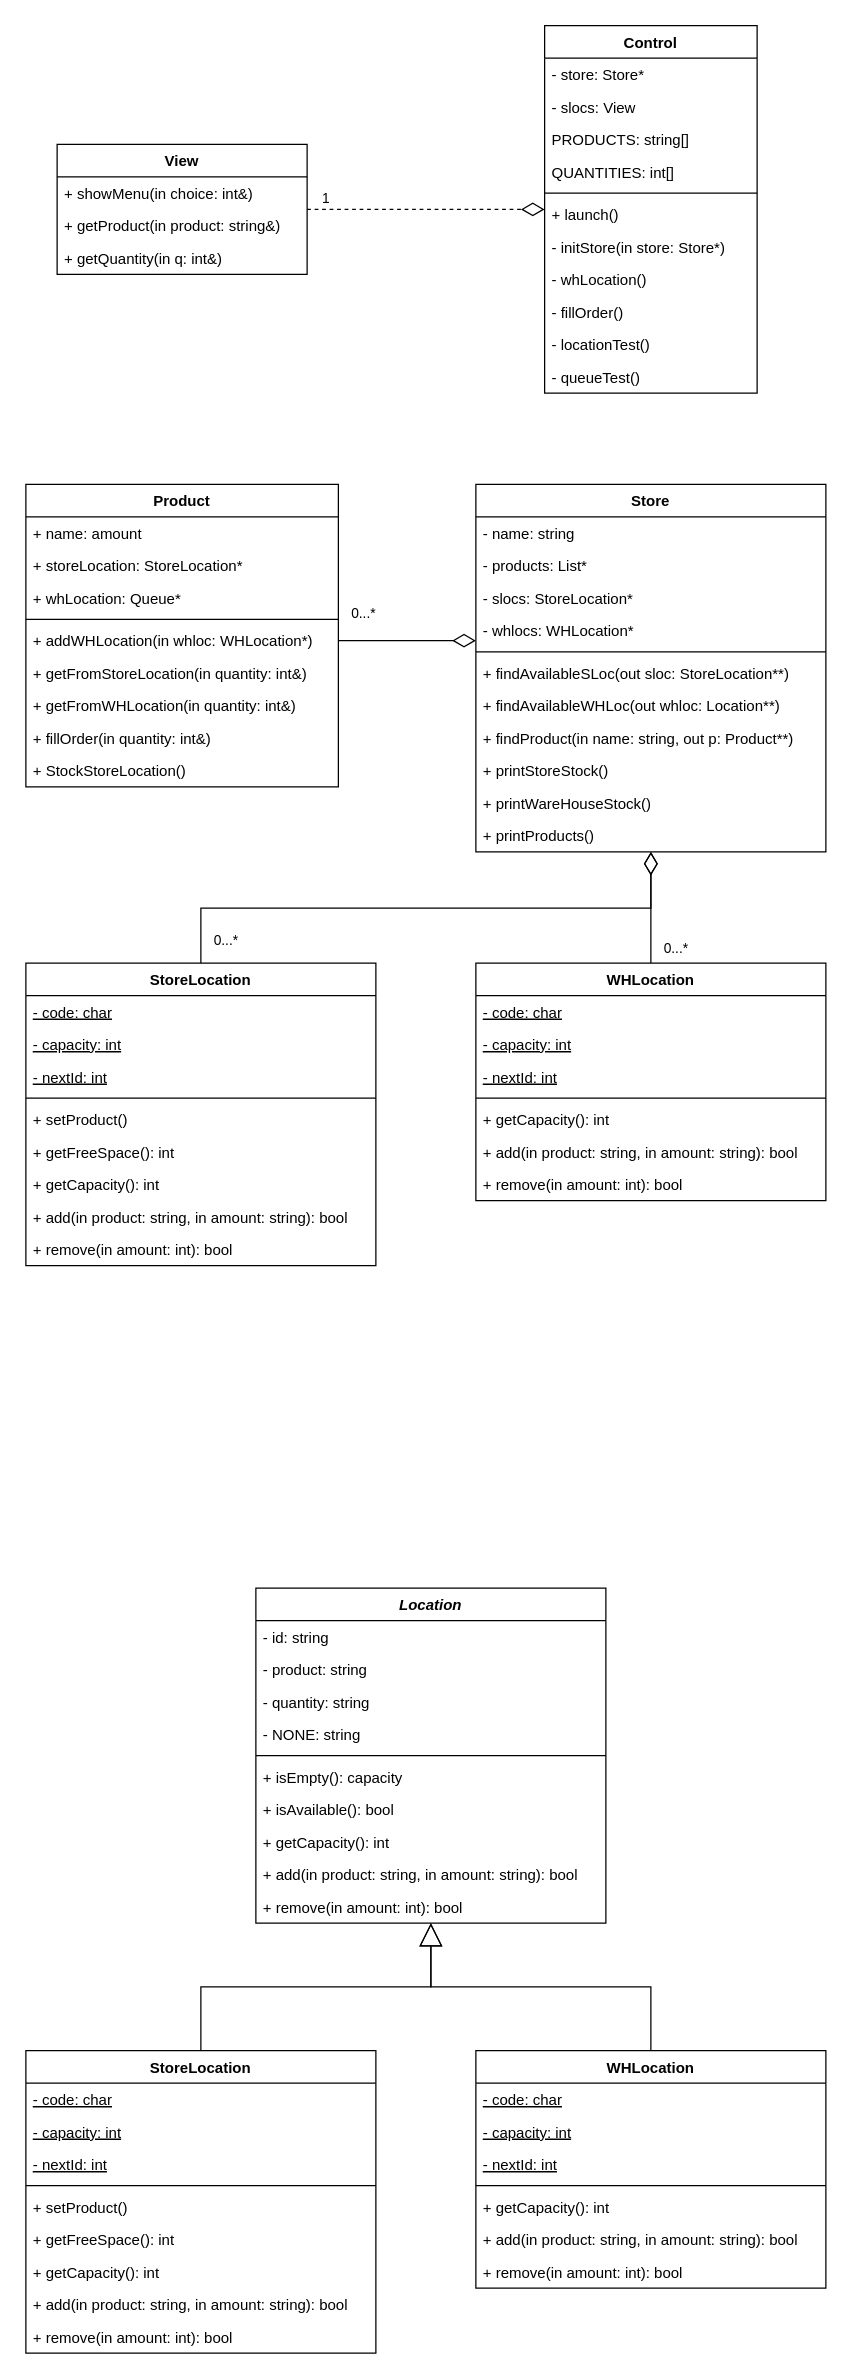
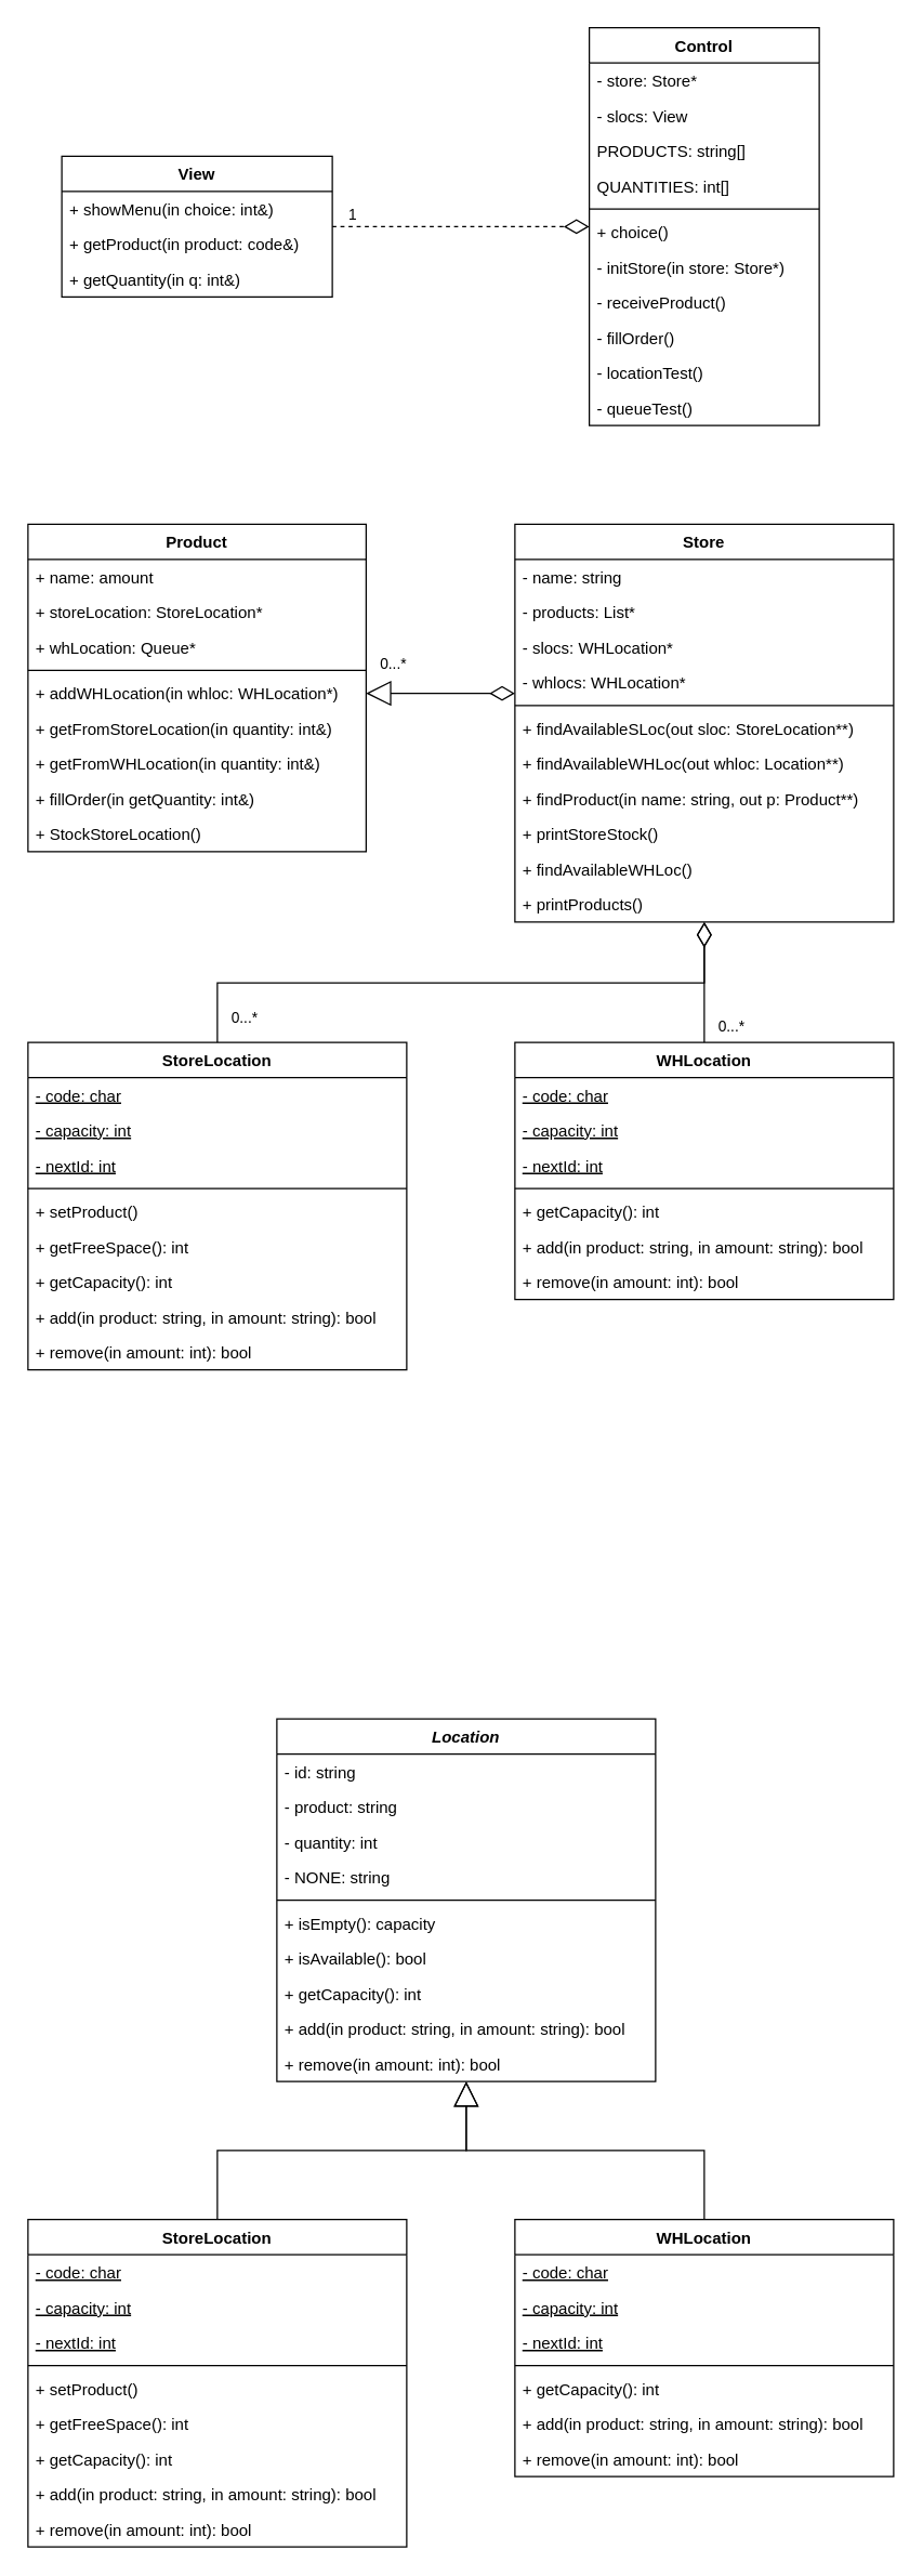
- <mxCell id="8" value="+ launch()" style="text;strokeColor=none;fillColor=none;align=left;verticalAlign=top;spacingLeft=4;spacingRight=4;overflow=hidden;rotatable=0;points=[[0,0.5],[1,0.5]];portConstraint=eastwest;" parent="2" vertex="1"><mxGeometry y="138" width="170" height="26" as="geometry" /></mxCell>
+ <mxCell id="8" value="+ choice()" style="text;strokeColor=none;fillColor=none;align=left;verticalAlign=top;spacingLeft=4;spacingRight=4;overflow=hidden;rotatable=0;points=[[0,0.5],[1,0.5]];portConstraint=eastwest;" parent="2" vertex="1"><mxGeometry y="138" width="170" height="26" as="geometry" /></mxCell>
- <mxCell id="16" value="+ getProduct(in product: string&amp;)" style="text;strokeColor=none;fillColor=none;align=left;verticalAlign=top;spacingLeft=4;spacingRight=4;overflow=hidden;rotatable=0;points=[[0,0.5],[1,0.5]];portConstraint=eastwest;" parent="14" vertex="1"><mxGeometry y="52" width="200" height="26" as="geometry" /></mxCell>
+ <mxCell id="16" value="+ getProduct(in product: code&amp;)" style="text;strokeColor=none;fillColor=none;align=left;verticalAlign=top;spacingLeft=4;spacingRight=4;overflow=hidden;rotatable=0;points=[[0,0.5],[1,0.5]];portConstraint=eastwest;" parent="14" vertex="1"><mxGeometry y="52" width="200" height="26" as="geometry" /></mxCell>
- <mxCell id="10" value="- whLocation()" style="text;strokeColor=none;fillColor=none;align=left;verticalAlign=top;spacingLeft=4;spacingRight=4;overflow=hidden;rotatable=0;points=[[0,0.5],[1,0.5]];portConstraint=eastwest;" parent="2" vertex="1"><mxGeometry y="190" width="170" height="26" as="geometry" /></mxCell>
+ <mxCell id="10" value="- receiveProduct()" style="text;strokeColor=none;fillColor=none;align=left;verticalAlign=top;spacingLeft=4;spacingRight=4;overflow=hidden;rotatable=0;points=[[0,0.5],[1,0.5]];portConstraint=eastwest;" parent="2" vertex="1"><mxGeometry y="190" width="170" height="26" as="geometry" /></mxCell>
- <mxCell id="24" value="- slocs: StoreLocation*" style="text;strokeColor=none;fillColor=none;align=left;verticalAlign=top;spacingLeft=4;spacingRight=4;overflow=hidden;rotatable=0;points=[[0,0.5],[1,0.5]];portConstraint=eastwest;" parent="21" vertex="1"><mxGeometry y="78" width="280" height="26" as="geometry" /></mxCell>
+ <mxCell id="24" value="- slocs: WHLocation*" style="text;strokeColor=none;fillColor=none;align=left;verticalAlign=top;spacingLeft=4;spacingRight=4;overflow=hidden;rotatable=0;points=[[0,0.5],[1,0.5]];portConstraint=eastwest;" parent="21" vertex="1"><mxGeometry y="78" width="280" height="26" as="geometry" /></mxCell>
- <mxCell id="20" value="0...*" style="edgeStyle=elbowEdgeStyle;rounded=0;orthogonalLoop=1;jettySize=auto;elbow=vertical;html=1;entryX=1;entryY=0.5;entryDx=0;entryDy=0;endArrow=none;endFill=0;endSize=16;startArrow=diamondThin;startFill=0;startSize=16;" parent="1" source="21" target="69" edge="1"><mxGeometry x="0.636" y="-22" relative="1" as="geometry"><mxPoint as="offset" /></mxGeometry></mxCell>
+ <mxCell id="20" value="0...*" style="edgeStyle=elbowEdgeStyle;rounded=0;orthogonalLoop=1;jettySize=auto;elbow=vertical;html=1;entryX=1;entryY=0.5;entryDx=0;entryDy=0;endArrow=block;endFill=0;endSize=16;startArrow=diamondThin;startFill=0;startSize=16;" parent="1" source="21" target="69" edge="1"><mxGeometry x="0.636" y="-22" relative="1" as="geometry"><mxPoint as="offset" /></mxGeometry></mxCell>
- <mxCell id="72" value="+ fillOrder(in quantity: int&amp;)" style="text;strokeColor=none;fillColor=none;align=left;verticalAlign=top;spacingLeft=4;spacingRight=4;overflow=hidden;rotatable=0;points=[[0,0.5],[1,0.5]];portConstraint=eastwest;" parent="64" vertex="1"><mxGeometry y="190" width="250" height="26" as="geometry" /></mxCell>
+ <mxCell id="72" value="+ fillOrder(in getQuantity: int&amp;)" style="text;strokeColor=none;fillColor=none;align=left;verticalAlign=top;spacingLeft=4;spacingRight=4;overflow=hidden;rotatable=0;points=[[0,0.5],[1,0.5]];portConstraint=eastwest;" parent="64" vertex="1"><mxGeometry y="190" width="250" height="26" as="geometry" /></mxCell>
- <mxCell id="31" value="+ printWareHouseStock()" style="text;strokeColor=none;fillColor=none;align=left;verticalAlign=top;spacingLeft=4;spacingRight=4;overflow=hidden;rotatable=0;points=[[0,0.5],[1,0.5]];portConstraint=eastwest;" vertex="1" parent="21"><mxGeometry y="242" width="280" height="26" as="geometry" /></mxCell>
+ <mxCell id="31" value="+ findAvailableWHLoc()" style="text;strokeColor=none;fillColor=none;align=left;verticalAlign=top;spacingLeft=4;spacingRight=4;overflow=hidden;rotatable=0;points=[[0,0.5],[1,0.5]];portConstraint=eastwest;" vertex="1" parent="21"><mxGeometry y="242" width="280" height="26" as="geometry" /></mxCell>
- <mxCell id="38" value="- quantity: string" style="text;strokeColor=none;fillColor=none;align=left;verticalAlign=top;spacingLeft=4;spacingRight=4;overflow=hidden;rotatable=0;points=[[0,0.5],[1,0.5]];portConstraint=eastwest;" parent="35" vertex="1"><mxGeometry y="78" width="280" height="26" as="geometry" /></mxCell>
+ <mxCell id="38" value="- quantity: int" style="text;strokeColor=none;fillColor=none;align=left;verticalAlign=top;spacingLeft=4;spacingRight=4;overflow=hidden;rotatable=0;points=[[0,0.5],[1,0.5]];portConstraint=eastwest;" parent="35" vertex="1"><mxGeometry y="78" width="280" height="26" as="geometry" /></mxCell>
